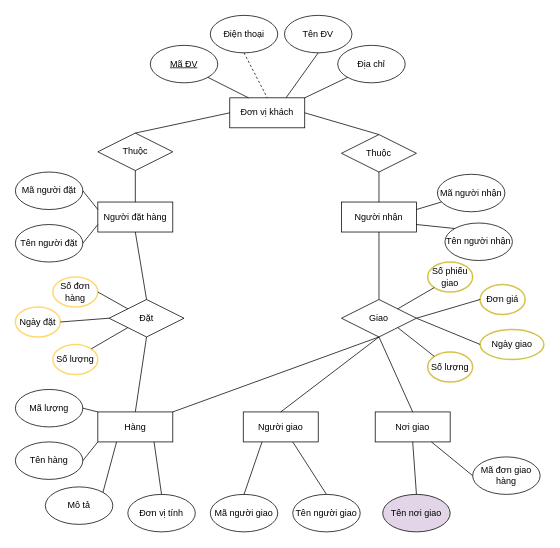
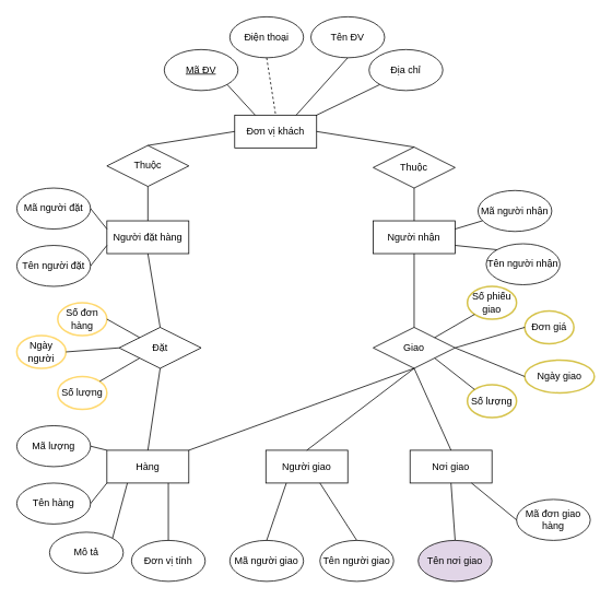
- <mxCell id="2" value="Đơn vị khách" style="rounded=0;whiteSpace=wrap;html=1;" parent="1" vertex="1"><mxGeometry x="306" y="130" width="100" height="40" as="geometry" /></mxCell>
+ <mxCell id="2" value="Đơn vị khách" style="rounded=0;whiteSpace=wrap;html=1;" parent="1" vertex="1"><mxGeometry x="286" y="140" width="100" height="40" as="geometry" /></mxCell>
- <mxCell id="55" value="Ngày đặt" style="ellipse;whiteSpace=wrap;html=1;fillColor=none;strokeColor=#FFD970;strokeWidth=2;" parent="1" vertex="1"><mxGeometry x="20" y="409" width="60" height="40" as="geometry" /></mxCell>
+ <mxCell id="55" value="Ngày người" style="ellipse;whiteSpace=wrap;html=1;fillColor=none;strokeColor=#FFD970;strokeWidth=2;" parent="1" vertex="1"><mxGeometry x="20" y="409" width="60" height="40" as="geometry" /></mxCell>
- <mxCell id="9" value="Đơn vị tính" style="ellipse;whiteSpace=wrap;html=1;" parent="1" vertex="1"><mxGeometry x="170" y="659" width="90" height="50" as="geometry" /></mxCell>
+ <mxCell id="9" value="Đơn vị tính" style="ellipse;whiteSpace=wrap;html=1;" parent="1" vertex="1"><mxGeometry x="160" y="659" width="90" height="50" as="geometry" /></mxCell>
